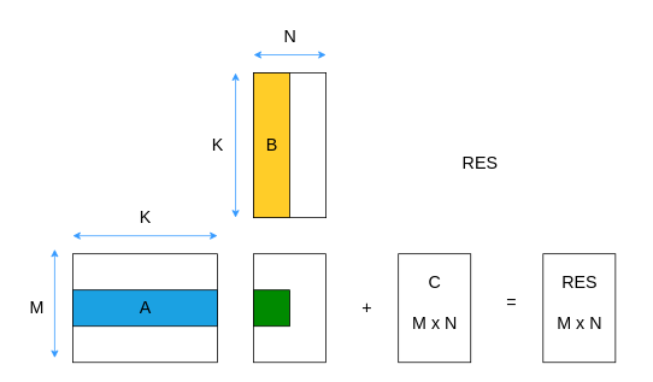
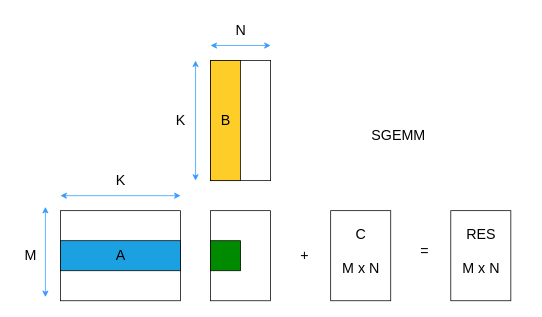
- <mxCell id="24" value="RES" style="text;html=1;align=center;verticalAlign=middle;resizable=0;points=[];autosize=1;strokeColor=none;fillColor=none;fontColor=light-dark(#000000,#0E0E0E);fontSize=19;" vertex="1" parent="1"><mxGeometry x="480" y="160" width="100" height="40" as="geometry" /></mxCell>
+ <mxCell id="24" value="SGEMM" style="text;html=1;align=center;verticalAlign=middle;resizable=0;points=[];autosize=1;strokeColor=none;fillColor=none;fontColor=light-dark(#000000,#0E0E0E);fontSize=19;" vertex="1" parent="1"><mxGeometry x="480" y="160" width="100" height="40" as="geometry" /></mxCell>
